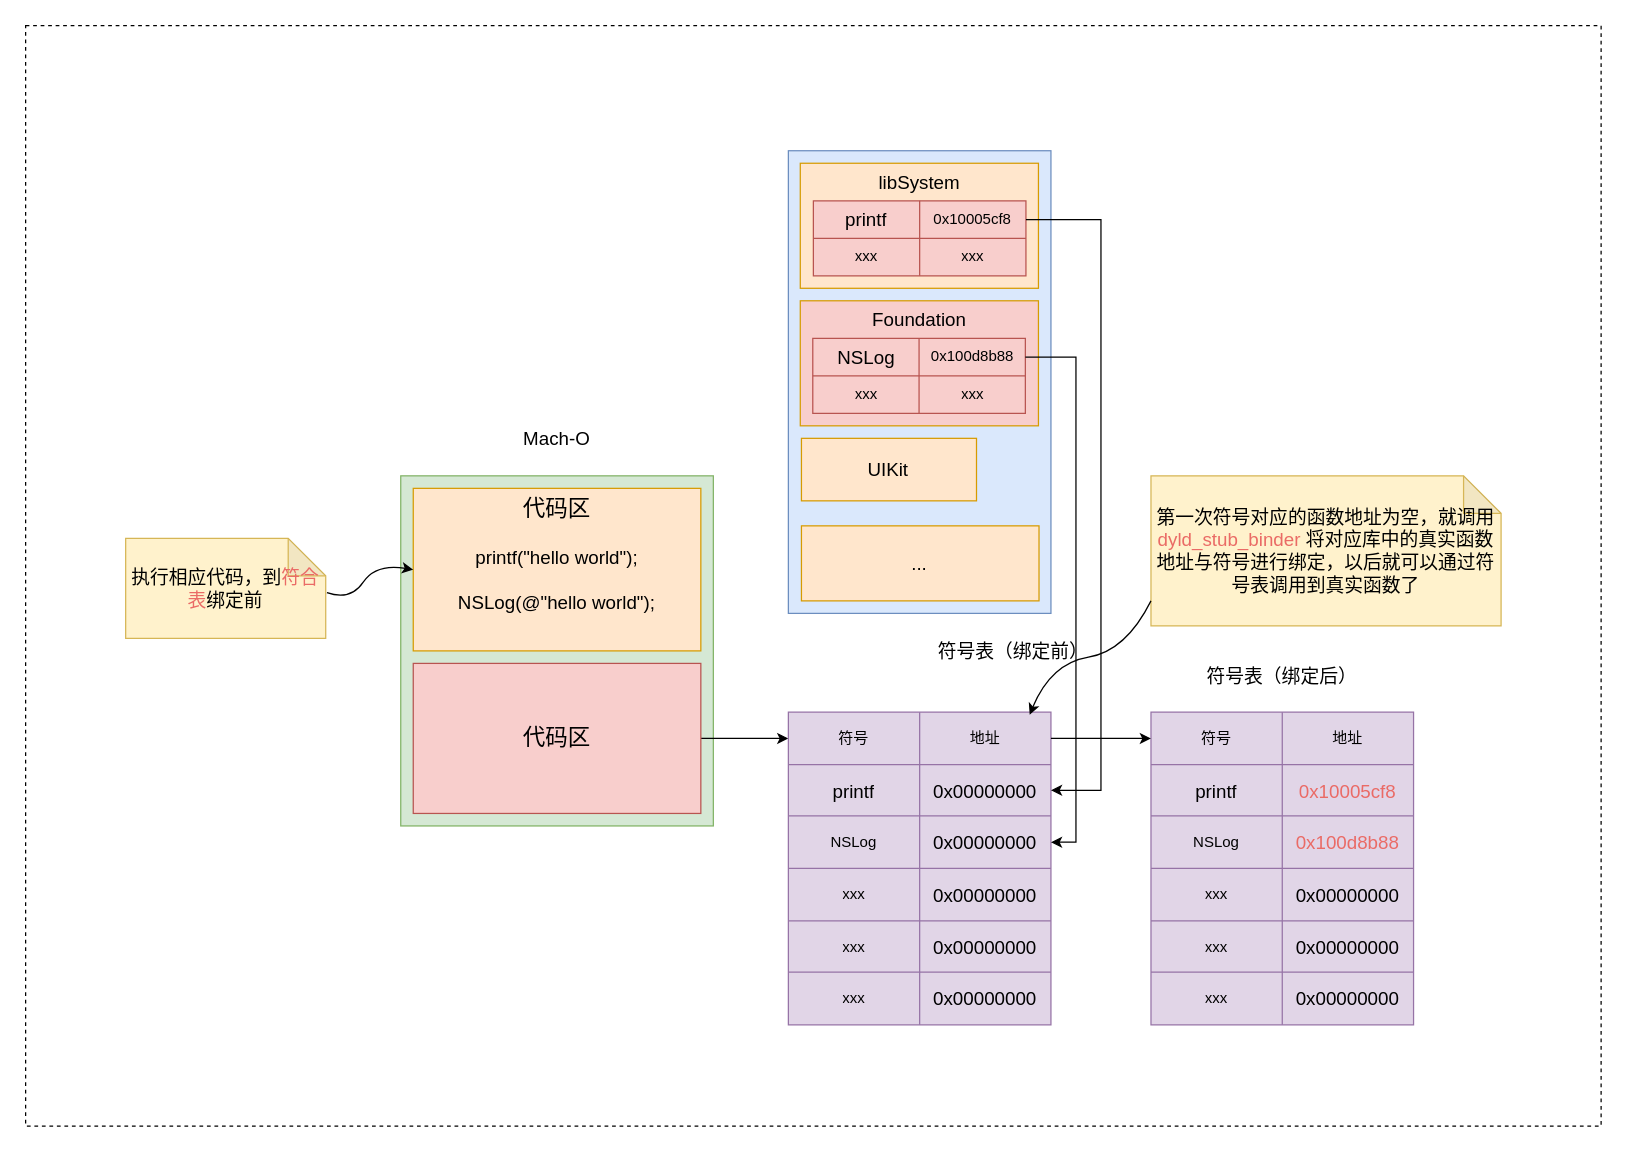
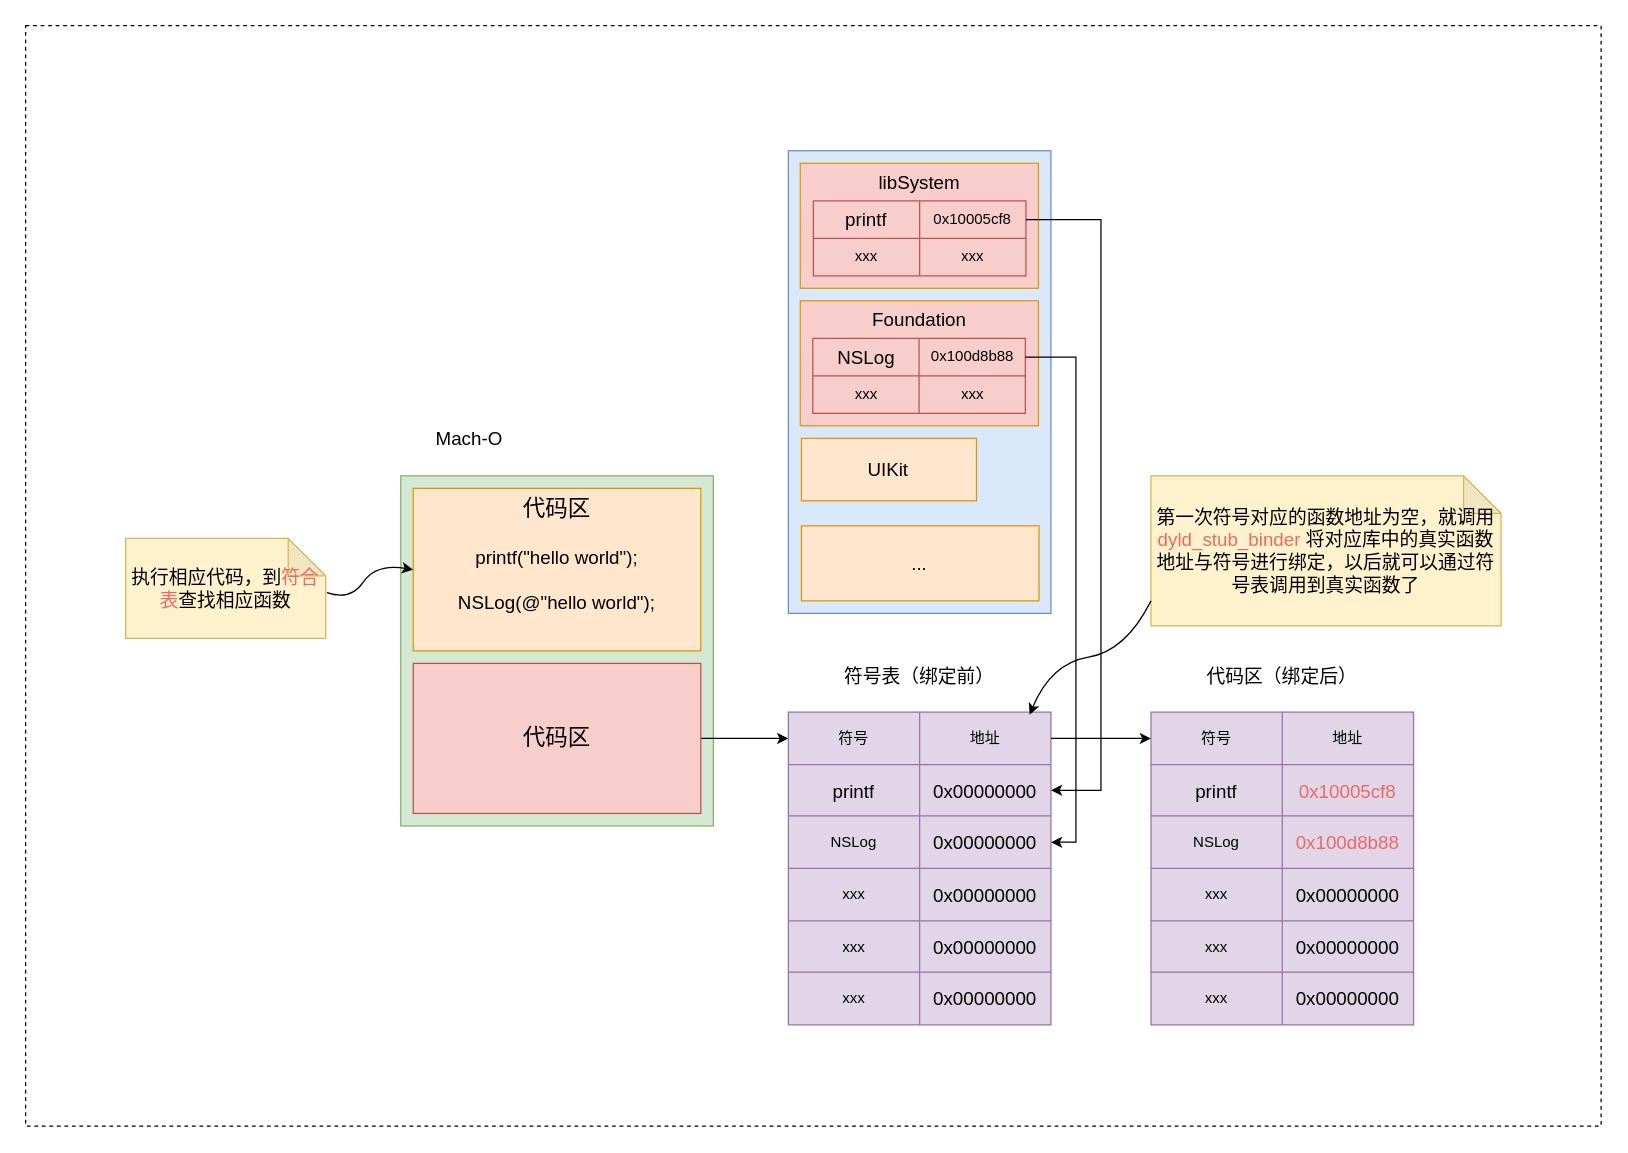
- <mxCell id="7" value="libSystem" style="rounded=0;whiteSpace=wrap;html=1;fontSize=15;fillColor=#ffe6cc;strokeColor=#d79b00;verticalAlign=top;" vertex="1" parent="1"><mxGeometry x="639.53" y="130" width="190.47" height="100" as="geometry" /></mxCell>
+ <mxCell id="7" value="libSystem" style="rounded=0;whiteSpace=wrap;html=1;fontSize=15;fillColor=#f8cecc;strokeColor=#d79b00;verticalAlign=top;" vertex="1" parent="1"><mxGeometry x="639.53" y="130" width="190.47" height="100" as="geometry" /></mxCell>
- <mxCell id="5" value="Mach-O" style="text;html=1;strokeColor=none;fillColor=none;align=center;verticalAlign=middle;whiteSpace=wrap;rounded=0;fontSize=15;" vertex="1" parent="1"><mxGeometry x="410" y="340" width="70" height="20" as="geometry" /></mxCell>
+ <mxCell id="5" value="Mach-O" style="text;html=1;strokeColor=none;fillColor=none;align=center;verticalAlign=middle;whiteSpace=wrap;rounded=0;fontSize=15;" vertex="1" parent="1"><mxGeometry x="340" y="340" width="70" height="20" as="geometry" /></mxCell>
- <mxCell id="70" value="执行相应代码，到&lt;font color=&quot;#ea6b66&quot;&gt;符合表&lt;/font&gt;绑定前" style="shape=note;whiteSpace=wrap;html=1;backgroundOutline=1;darkOpacity=0.05;fontSize=15;verticalAlign=middle;fillColor=#fff2cc;strokeColor=#d6b656;" vertex="1" parent="1"><mxGeometry x="100" y="430" width="160" height="80" as="geometry" /></mxCell>
+ <mxCell id="70" value="执行相应代码，到&lt;font color=&quot;#ea6b66&quot;&gt;符合表&lt;/font&gt;查找相应函数" style="shape=note;whiteSpace=wrap;html=1;backgroundOutline=1;darkOpacity=0.05;fontSize=15;verticalAlign=middle;fillColor=#fff2cc;strokeColor=#d6b656;" vertex="1" parent="1"><mxGeometry x="100" y="430" width="160" height="80" as="geometry" /></mxCell>
- <mxCell id="11" value="符号表（绑定前）" style="text;html=1;strokeColor=none;fillColor=none;align=center;verticalAlign=middle;whiteSpace=wrap;rounded=0;fontSize=15;" vertex="1" parent="1"><mxGeometry x="740" y="510" width="140" height="20" as="geometry" /></mxCell>
+ <mxCell id="11" value="符号表（绑定前）" style="text;html=1;strokeColor=none;fillColor=none;align=center;verticalAlign=middle;whiteSpace=wrap;rounded=0;fontSize=15;" vertex="1" parent="1"><mxGeometry x="665" y="530" width="140" height="20" as="geometry" /></mxCell>
- <mxCell id="47" value="符号表（绑定后）" style="text;html=1;strokeColor=none;fillColor=none;align=center;verticalAlign=middle;whiteSpace=wrap;rounded=0;fontSize=15;" vertex="1" parent="1"><mxGeometry x="955" y="535" width="140" height="10" as="geometry" /></mxCell>
+ <mxCell id="47" value="代码区（绑定后）" style="text;html=1;strokeColor=none;fillColor=none;align=center;verticalAlign=middle;whiteSpace=wrap;rounded=0;fontSize=15;" vertex="1" parent="1"><mxGeometry x="955" y="535" width="140" height="10" as="geometry" /></mxCell>
